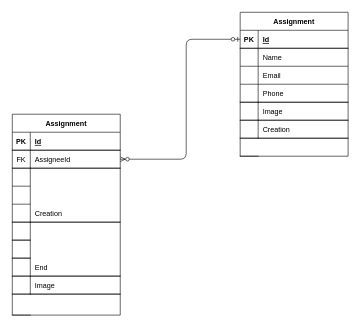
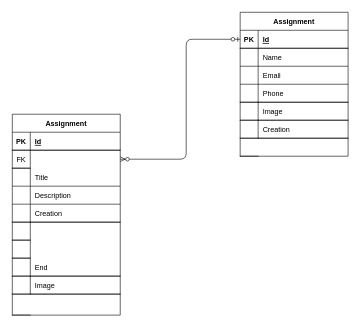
- <mxCell id="8" value="AssigneeId" style="shape=partialRectangle;connectable=0;fillColor=none;top=0;left=0;bottom=1;right=0;align=left;spacingLeft=6;fontStyle=0;overflow=hidden;resizeWidth=0;" vertex="1" parent="6"><mxGeometry x="30" width="150" height="30" as="geometry"><mxRectangle width="150" height="30" as="alternateBounds" /></mxGeometry></mxCell>
+ <mxCell id="11" value="Title" style="shape=partialRectangle;connectable=0;fillColor=none;top=0;left=0;bottom=0;right=0;align=left;spacingLeft=6;overflow=hidden;resizeWidth=0;" vertex="1" parent="9"><mxGeometry x="30" width="150" height="30" as="geometry"><mxRectangle width="150" height="30" as="alternateBounds" /></mxGeometry></mxCell>
+ <mxCell id="14" value="Description" style="shape=partialRectangle;connectable=0;fillColor=none;top=0;left=0;bottom=0;right=0;align=left;spacingLeft=6;overflow=hidden;resizeWidth=0;" vertex="1" parent="12"><mxGeometry x="30" width="150" height="30" as="geometry"><mxRectangle width="150" height="30" as="alternateBounds" /></mxGeometry></mxCell>
